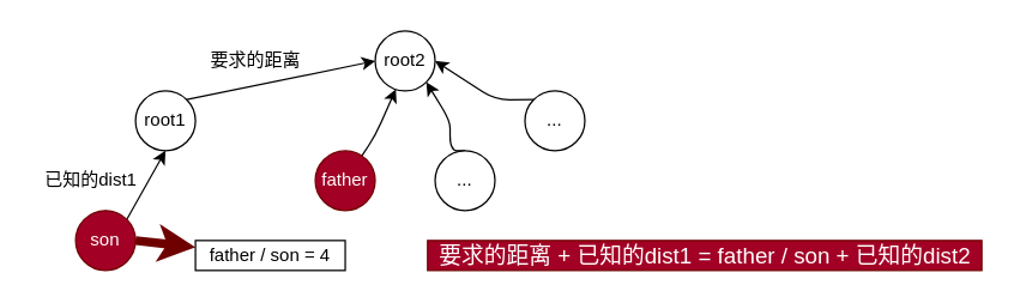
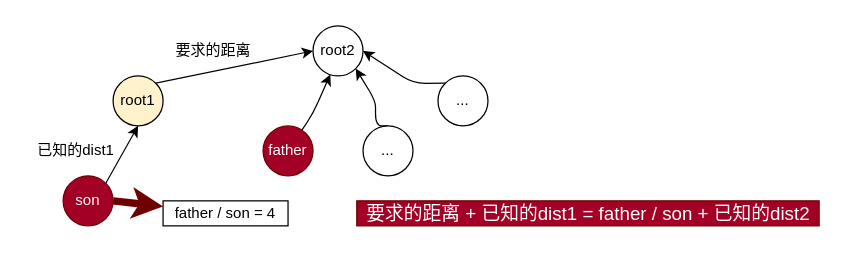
- <mxCell id="3" value="root1&lt;br&gt;" style="ellipse;whiteSpace=wrap;html=1;aspect=fixed;" vertex="1" parent="1"><mxGeometry x="90" y="60" width="40" height="40" as="geometry" /></mxCell>
+ <mxCell id="3" value="root1&lt;br&gt;" style="ellipse;whiteSpace=wrap;html=1;aspect=fixed;fillColor=#fff2cc;" vertex="1" parent="1"><mxGeometry x="90" y="60" width="40" height="40" as="geometry" /></mxCell>
